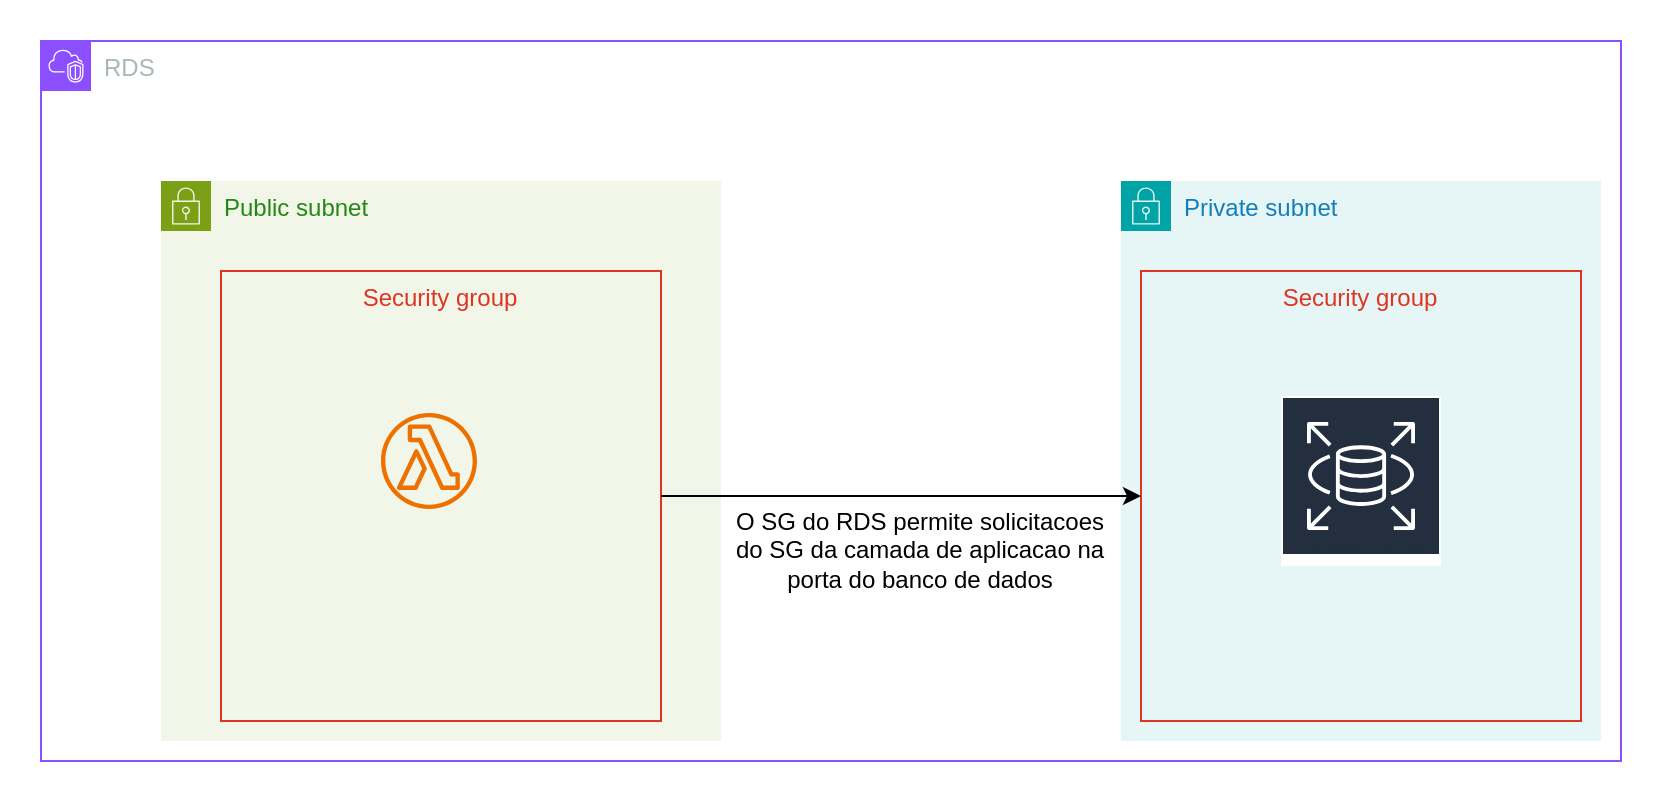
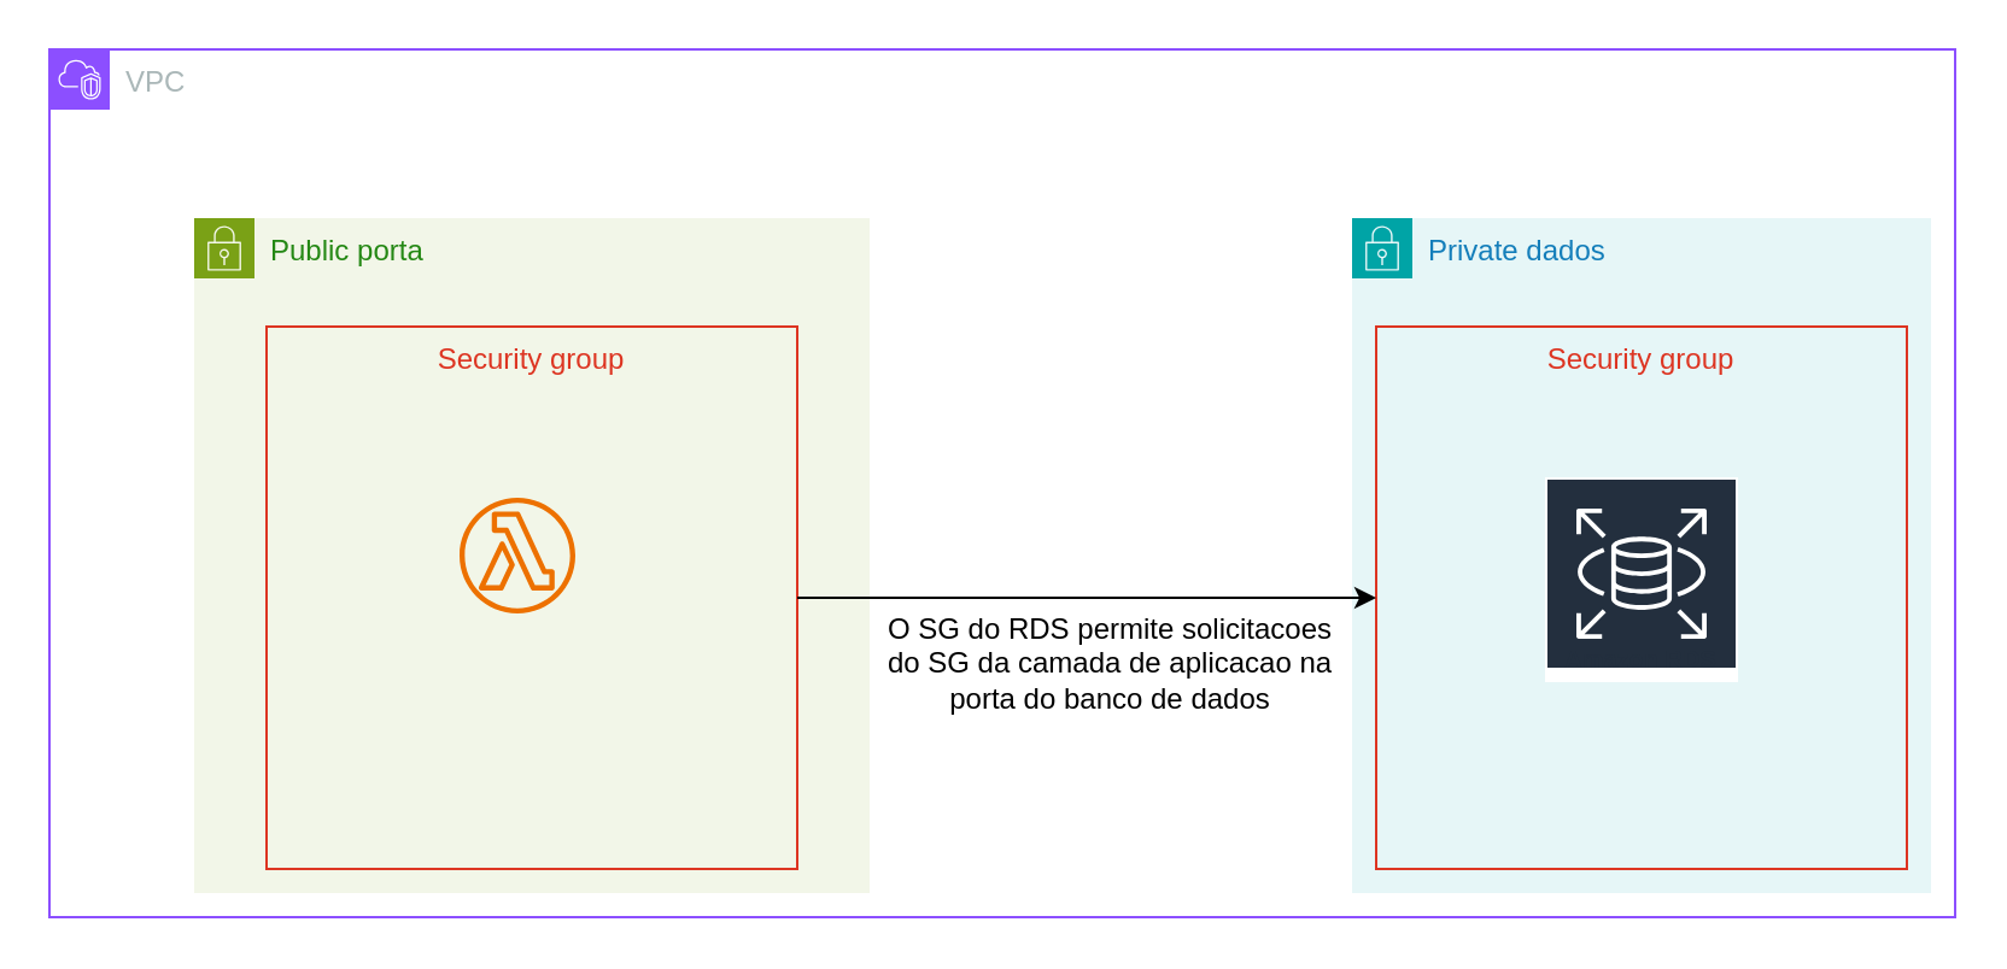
- <mxCell id="2" value="RDS" style="points=[[0,0],[0.25,0],[0.5,0],[0.75,0],[1,0],[1,0.25],[1,0.5],[1,0.75],[1,1],[0.75,1],[0.5,1],[0.25,1],[0,1],[0,0.75],[0,0.5],[0,0.25]];outlineConnect=0;gradientColor=none;html=1;whiteSpace=wrap;fontSize=12;fontStyle=0;container=1;pointerEvents=0;collapsible=0;recursiveResize=0;shape=mxgraph.aws4.group;grIcon=mxgraph.aws4.group_vpc2;strokeColor=#8C4FFF;fillColor=none;verticalAlign=top;align=left;spacingLeft=30;fontColor=#AAB7B8;dashed=0;" parent="1" vertex="1"><mxGeometry x="20" y="20" width="790" height="360" as="geometry" /></mxCell>
+ <mxCell id="2" value="VPC" style="points=[[0,0],[0.25,0],[0.5,0],[0.75,0],[1,0],[1,0.25],[1,0.5],[1,0.75],[1,1],[0.75,1],[0.5,1],[0.25,1],[0,1],[0,0.75],[0,0.5],[0,0.25]];outlineConnect=0;gradientColor=none;html=1;whiteSpace=wrap;fontSize=12;fontStyle=0;container=1;pointerEvents=0;collapsible=0;recursiveResize=0;shape=mxgraph.aws4.group;grIcon=mxgraph.aws4.group_vpc2;strokeColor=#8C4FFF;fillColor=none;verticalAlign=top;align=left;spacingLeft=30;fontColor=#AAB7B8;dashed=0;" parent="1" vertex="1"><mxGeometry x="20" y="20" width="790" height="360" as="geometry" /></mxCell>
- <mxCell id="6" value="Public subnet" style="points=[[0,0],[0.25,0],[0.5,0],[0.75,0],[1,0],[1,0.25],[1,0.5],[1,0.75],[1,1],[0.75,1],[0.5,1],[0.25,1],[0,1],[0,0.75],[0,0.5],[0,0.25]];outlineConnect=0;gradientColor=none;html=1;whiteSpace=wrap;fontSize=12;fontStyle=0;container=1;pointerEvents=0;collapsible=0;recursiveResize=0;shape=mxgraph.aws4.group;grIcon=mxgraph.aws4.group_security_group;grStroke=0;strokeColor=#7AA116;fillColor=#F2F6E8;verticalAlign=top;align=left;spacingLeft=30;fontColor=#248814;dashed=0;" parent="2" vertex="1"><mxGeometry x="60" y="70" width="280" height="280" as="geometry" /></mxCell>
+ <mxCell id="6" value="Public porta" style="points=[[0,0],[0.25,0],[0.5,0],[0.75,0],[1,0],[1,0.25],[1,0.5],[1,0.75],[1,1],[0.75,1],[0.5,1],[0.25,1],[0,1],[0,0.75],[0,0.5],[0,0.25]];outlineConnect=0;gradientColor=none;html=1;whiteSpace=wrap;fontSize=12;fontStyle=0;container=1;pointerEvents=0;collapsible=0;recursiveResize=0;shape=mxgraph.aws4.group;grIcon=mxgraph.aws4.group_security_group;grStroke=0;strokeColor=#7AA116;fillColor=#F2F6E8;verticalAlign=top;align=left;spacingLeft=30;fontColor=#248814;dashed=0;" parent="2" vertex="1"><mxGeometry x="60" y="70" width="280" height="280" as="geometry" /></mxCell>
- <mxCell id="3" value="Private subnet" style="points=[[0,0],[0.25,0],[0.5,0],[0.75,0],[1,0],[1,0.25],[1,0.5],[1,0.75],[1,1],[0.75,1],[0.5,1],[0.25,1],[0,1],[0,0.75],[0,0.5],[0,0.25]];outlineConnect=0;gradientColor=none;html=1;whiteSpace=wrap;fontSize=12;fontStyle=0;container=1;pointerEvents=0;collapsible=0;recursiveResize=0;shape=mxgraph.aws4.group;grIcon=mxgraph.aws4.group_security_group;grStroke=0;strokeColor=#00A4A6;fillColor=#E6F6F7;verticalAlign=top;align=left;spacingLeft=30;fontColor=#147EBA;dashed=0;" parent="2" vertex="1"><mxGeometry x="540" y="70" width="240" height="280" as="geometry" /></mxCell>
+ <mxCell id="3" value="Private dados" style="points=[[0,0],[0.25,0],[0.5,0],[0.75,0],[1,0],[1,0.25],[1,0.5],[1,0.75],[1,1],[0.75,1],[0.5,1],[0.25,1],[0,1],[0,0.75],[0,0.5],[0,0.25]];outlineConnect=0;gradientColor=none;html=1;whiteSpace=wrap;fontSize=12;fontStyle=0;container=1;pointerEvents=0;collapsible=0;recursiveResize=0;shape=mxgraph.aws4.group;grIcon=mxgraph.aws4.group_security_group;grStroke=0;strokeColor=#00A4A6;fillColor=#E6F6F7;verticalAlign=top;align=left;spacingLeft=30;fontColor=#147EBA;dashed=0;" parent="2" vertex="1"><mxGeometry x="540" y="70" width="240" height="280" as="geometry" /></mxCell>
